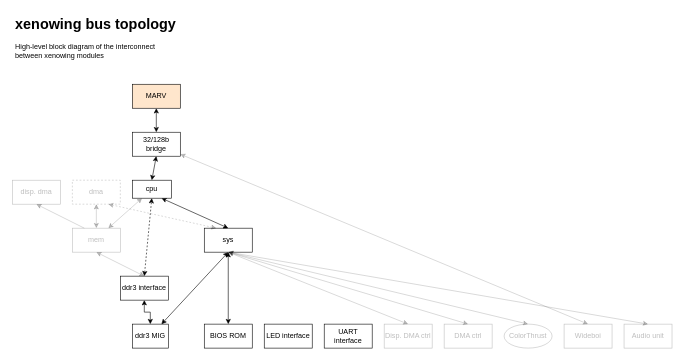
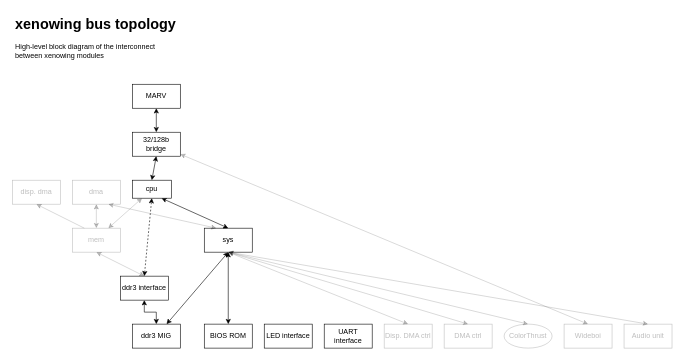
- <mxCell id="3" value="MARV" style="rounded=0;whiteSpace=wrap;html=1;fillColor=#ffe6cc;" parent="1" vertex="1"><mxGeometry x="220" y="140" width="80" height="40" as="geometry" /></mxCell>
+ <mxCell id="3" value="MARV" style="rounded=0;whiteSpace=wrap;html=1;" parent="1" vertex="1"><mxGeometry x="220" y="140" width="80" height="40" as="geometry" /></mxCell>
- <mxCell id="11" value="dma" style="rounded=0;whiteSpace=wrap;html=1;opacity=25;textOpacity=25;dashed=1;" parent="1" vertex="1"><mxGeometry x="120" y="300" width="80" height="40" as="geometry" /></mxCell>
+ <mxCell id="11" value="dma" style="rounded=0;whiteSpace=wrap;html=1;opacity=25;textOpacity=25;" parent="1" vertex="1"><mxGeometry x="120" y="300" width="80" height="40" as="geometry" /></mxCell>
- <mxCell id="10" style="rounded=0;orthogonalLoop=1;jettySize=auto;html=1;exitX=0.75;exitY=1;exitDx=0;exitDy=0;entryX=0.25;entryY=0;entryDx=0;entryDy=0;startArrow=classic;startFill=1;endArrow=classic;endFill=1;opacity=25;dashed=1;" parent="1" source="11" target="5" edge="1"><mxGeometry relative="1" as="geometry" /></mxCell>
+ <mxCell id="10" style="rounded=0;orthogonalLoop=1;jettySize=auto;html=1;exitX=0.75;exitY=1;exitDx=0;exitDy=0;entryX=0.25;entryY=0;entryDx=0;entryDy=0;startArrow=classic;startFill=1;endArrow=classic;endFill=1;opacity=25;" parent="1" source="11" target="5" edge="1"><mxGeometry relative="1" as="geometry" /></mxCell>
- <mxCell id="18" value="ddr3 MIG" style="rounded=0;whiteSpace=wrap;html=1;" parent="1" vertex="1"><mxGeometry x="220" y="540" width="60" height="40" as="geometry" /></mxCell>
+ <mxCell id="18" value="ddr3 MIG" style="rounded=0;whiteSpace=wrap;html=1;" parent="1" vertex="1"><mxGeometry x="220" y="540" width="80" height="40" as="geometry" /></mxCell>
